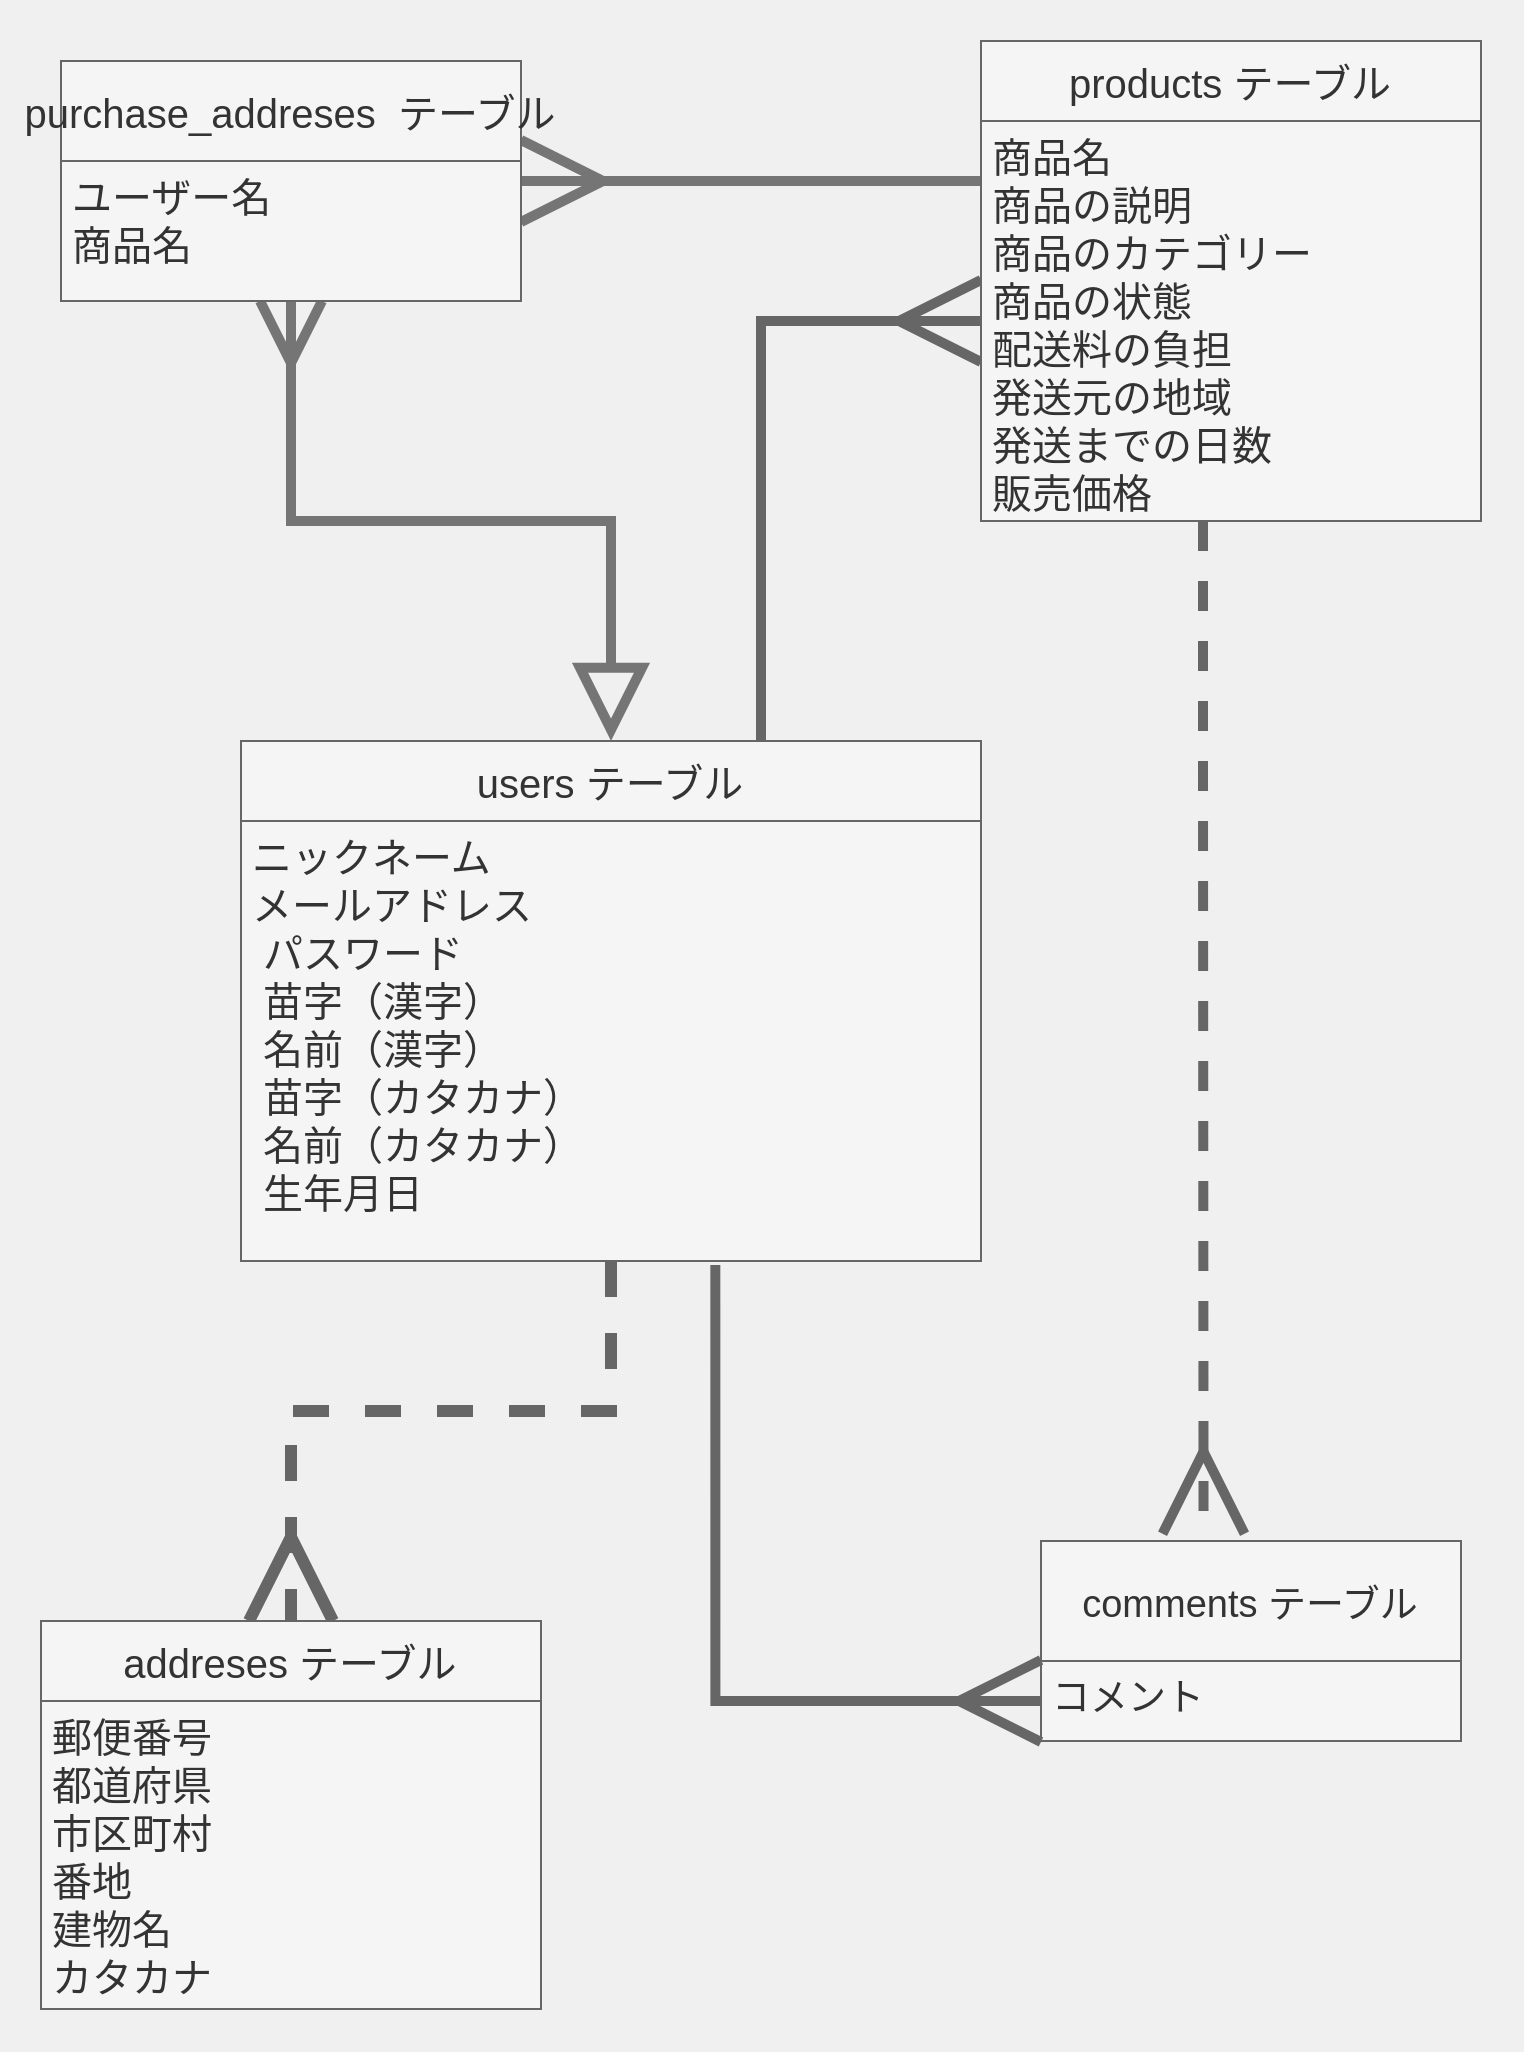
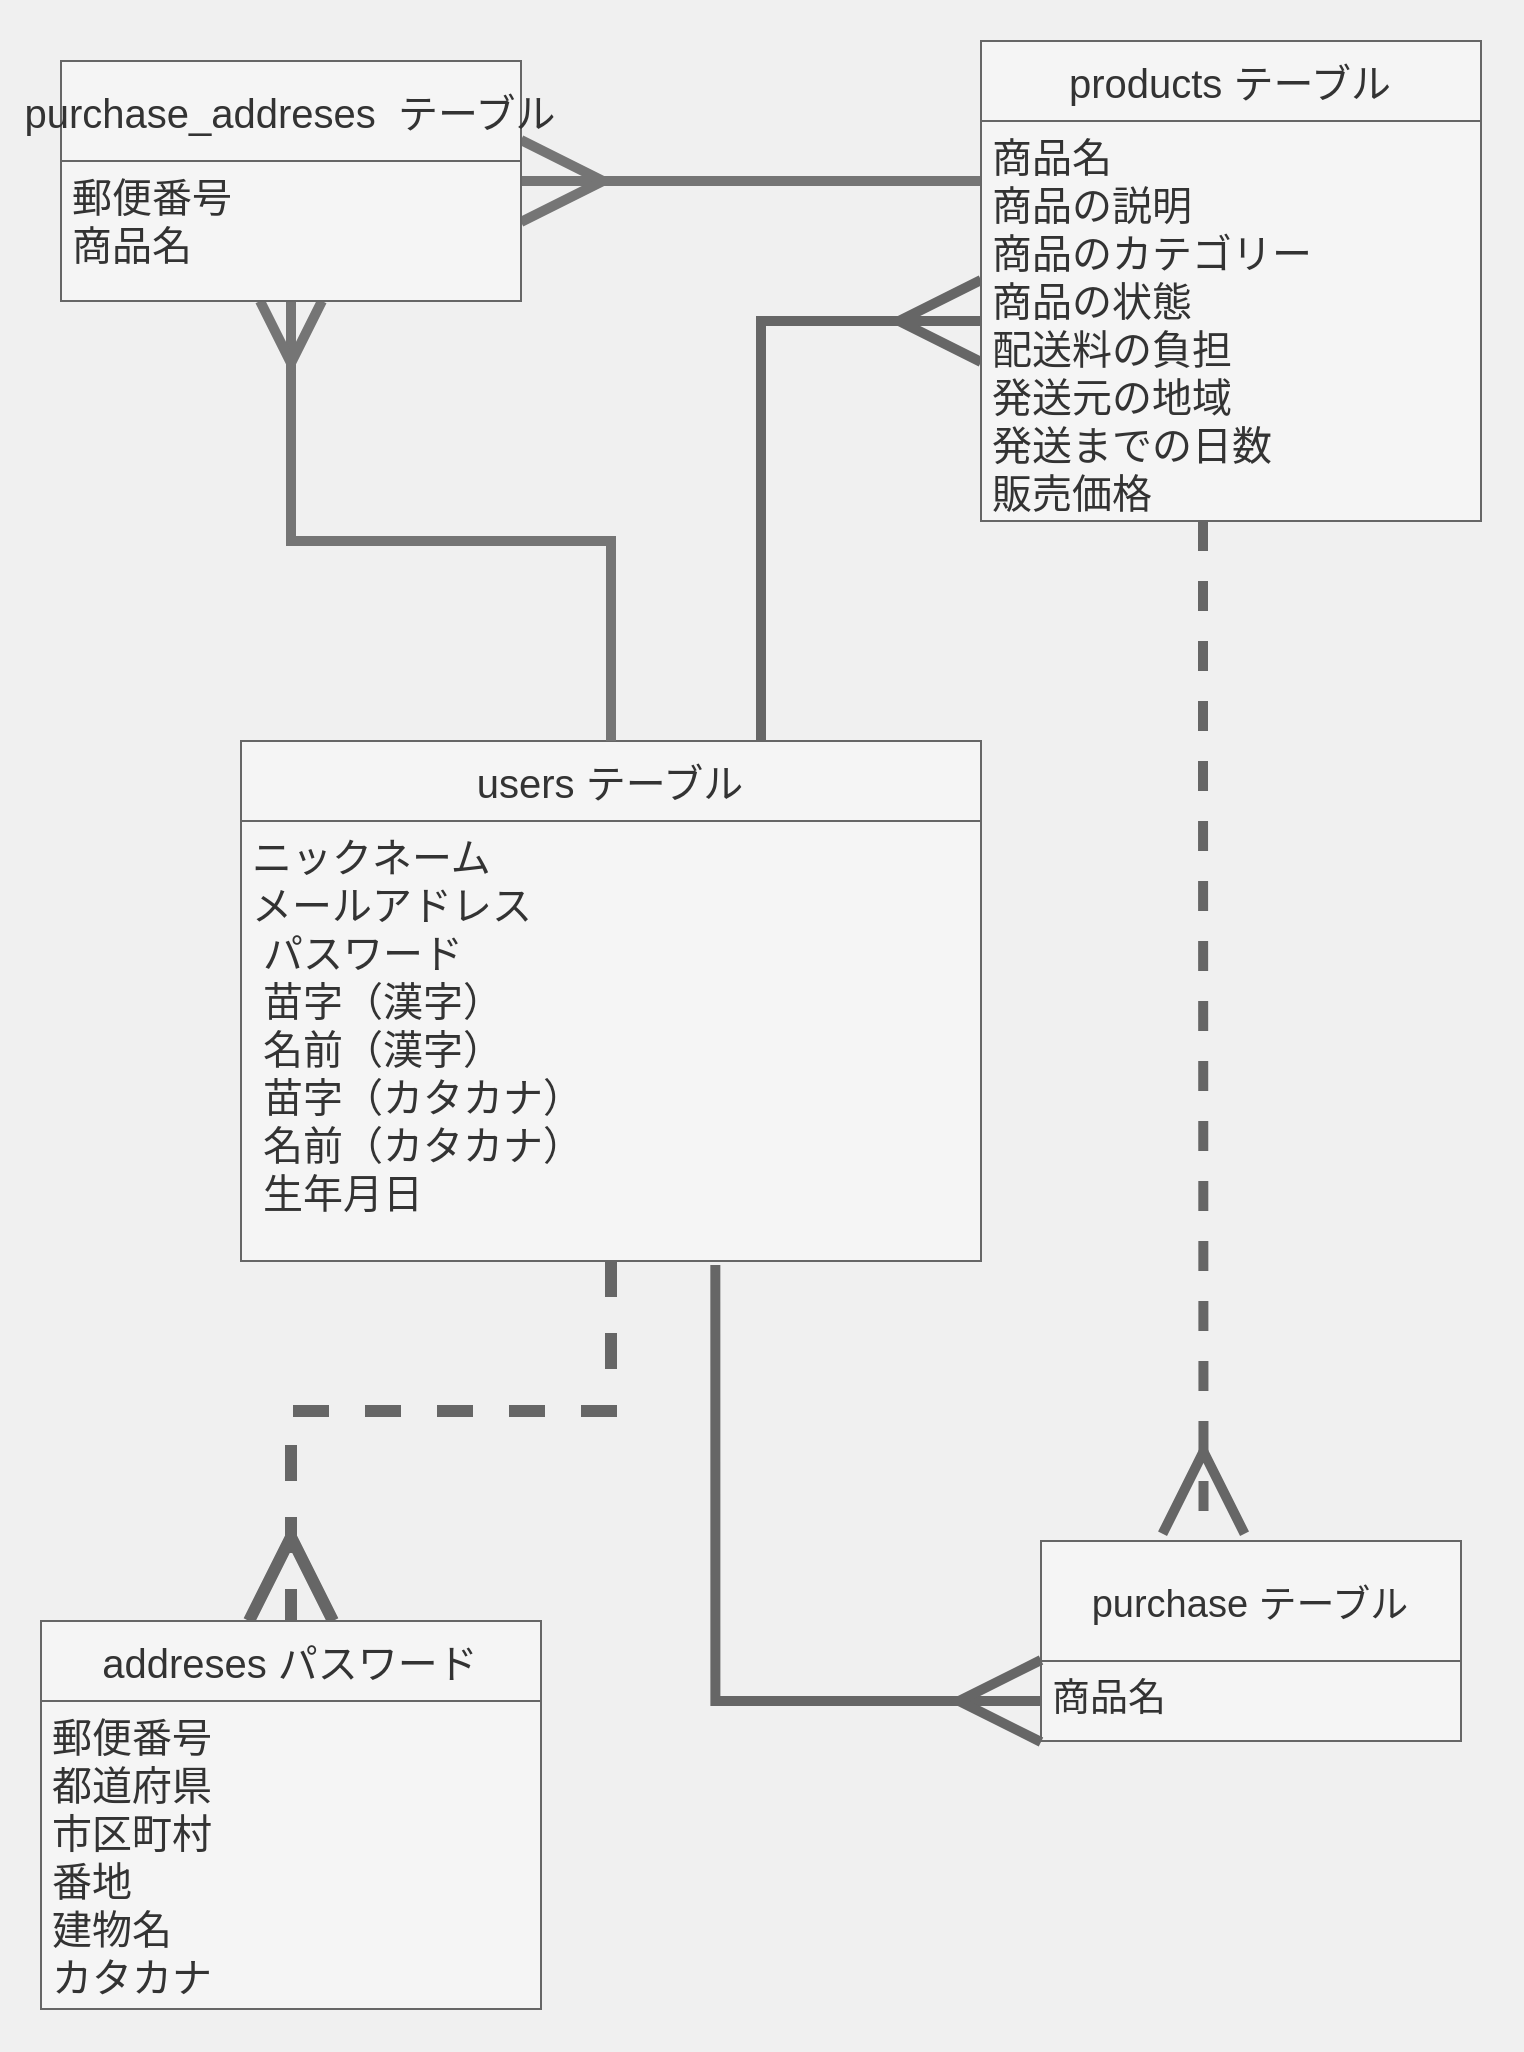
- <mxCell id="15" value="ユーザー名&#10;商品名" style="text;strokeColor=#666666;fillColor=#f5f5f5;spacingLeft=4;spacingRight=4;overflow=hidden;rotatable=0;points=[[0,0.5],[1,0.5]];portConstraint=eastwest;fontSize=20;fontColor=#333333;" vertex="1" parent="14"><mxGeometry y="50" width="230" height="70" as="geometry" /></mxCell>
+ <mxCell id="15" value="郵便番号&#10;商品名" style="text;strokeColor=#666666;fillColor=#f5f5f5;spacingLeft=4;spacingRight=4;overflow=hidden;rotatable=0;points=[[0,0.5],[1,0.5]];portConstraint=eastwest;fontSize=20;fontColor=#333333;" vertex="1" parent="14"><mxGeometry y="50" width="230" height="70" as="geometry" /></mxCell>
- <mxCell id="13" style="edgeStyle=orthogonalEdgeStyle;rounded=0;orthogonalLoop=1;jettySize=auto;html=1;startArrow=ERmany;startFill=0;startSize=25;endArrow=block;endFill=0;endSize=26;strokeColor=#757575;strokeWidth=5;fontSize=20;" edge="1" parent="1" source="14" target="4"><mxGeometry relative="1" as="geometry" /></mxCell>
+ <mxCell id="13" style="edgeStyle=orthogonalEdgeStyle;rounded=0;orthogonalLoop=1;jettySize=auto;html=1;startArrow=ERmany;startFill=0;startSize=25;endArrow=none;endFill=0;endSize=26;strokeColor=#757575;strokeWidth=5;fontSize=20;" edge="1" parent="1" source="14" target="4"><mxGeometry relative="1" as="geometry" /></mxCell>
- <mxCell id="11" value="comments テーブル" style="swimlane;fontStyle=0;childLayout=stackLayout;horizontal=1;startSize=60;horizontalStack=0;resizeParent=1;resizeParentMax=0;resizeLast=0;collapsible=1;marginBottom=0;align=center;fontSize=19;fillColor=#f5f5f5;strokeColor=#666666;fontColor=#333333;" vertex="1" parent="1"><mxGeometry x="520" y="770" width="210" height="100" as="geometry" /></mxCell>
+ <mxCell id="11" value="purchase テーブル" style="swimlane;fontStyle=0;childLayout=stackLayout;horizontal=1;startSize=60;horizontalStack=0;resizeParent=1;resizeParentMax=0;resizeLast=0;collapsible=1;marginBottom=0;align=center;fontSize=19;fillColor=#f5f5f5;strokeColor=#666666;fontColor=#333333;" vertex="1" parent="1"><mxGeometry x="520" y="770" width="210" height="100" as="geometry" /></mxCell>
- <mxCell id="16" value="addreses テーブル" style="swimlane;fontStyle=0;childLayout=stackLayout;horizontal=1;startSize=40;horizontalStack=0;resizeParent=1;resizeParentMax=0;resizeLast=0;collapsible=1;marginBottom=0;align=center;fontSize=20;fillColor=#f5f5f5;strokeColor=#666666;fontColor=#333333;" vertex="1" parent="1"><mxGeometry x="20" y="810" width="250" height="194" as="geometry" /></mxCell>
+ <mxCell id="16" value="addreses パスワード" style="swimlane;fontStyle=0;childLayout=stackLayout;horizontal=1;startSize=40;horizontalStack=0;resizeParent=1;resizeParentMax=0;resizeLast=0;collapsible=1;marginBottom=0;align=center;fontSize=20;fillColor=#f5f5f5;strokeColor=#666666;fontColor=#333333;" vertex="1" parent="1"><mxGeometry x="20" y="810" width="250" height="194" as="geometry" /></mxCell>
- <mxCell id="12" value="コメント" style="text;strokeColor=#666666;fillColor=#f5f5f5;spacingLeft=4;spacingRight=4;overflow=hidden;rotatable=0;points=[[0,0.5],[1,0.5]];portConstraint=eastwest;fontSize=19;fontColor=#333333;" vertex="1" parent="11"><mxGeometry y="60" width="210" height="40" as="geometry" /></mxCell>
+ <mxCell id="12" value="商品名" style="text;strokeColor=#666666;fillColor=#f5f5f5;spacingLeft=4;spacingRight=4;overflow=hidden;rotatable=0;points=[[0,0.5],[1,0.5]];portConstraint=eastwest;fontSize=19;fontColor=#333333;" vertex="1" parent="11"><mxGeometry y="60" width="210" height="40" as="geometry" /></mxCell>
